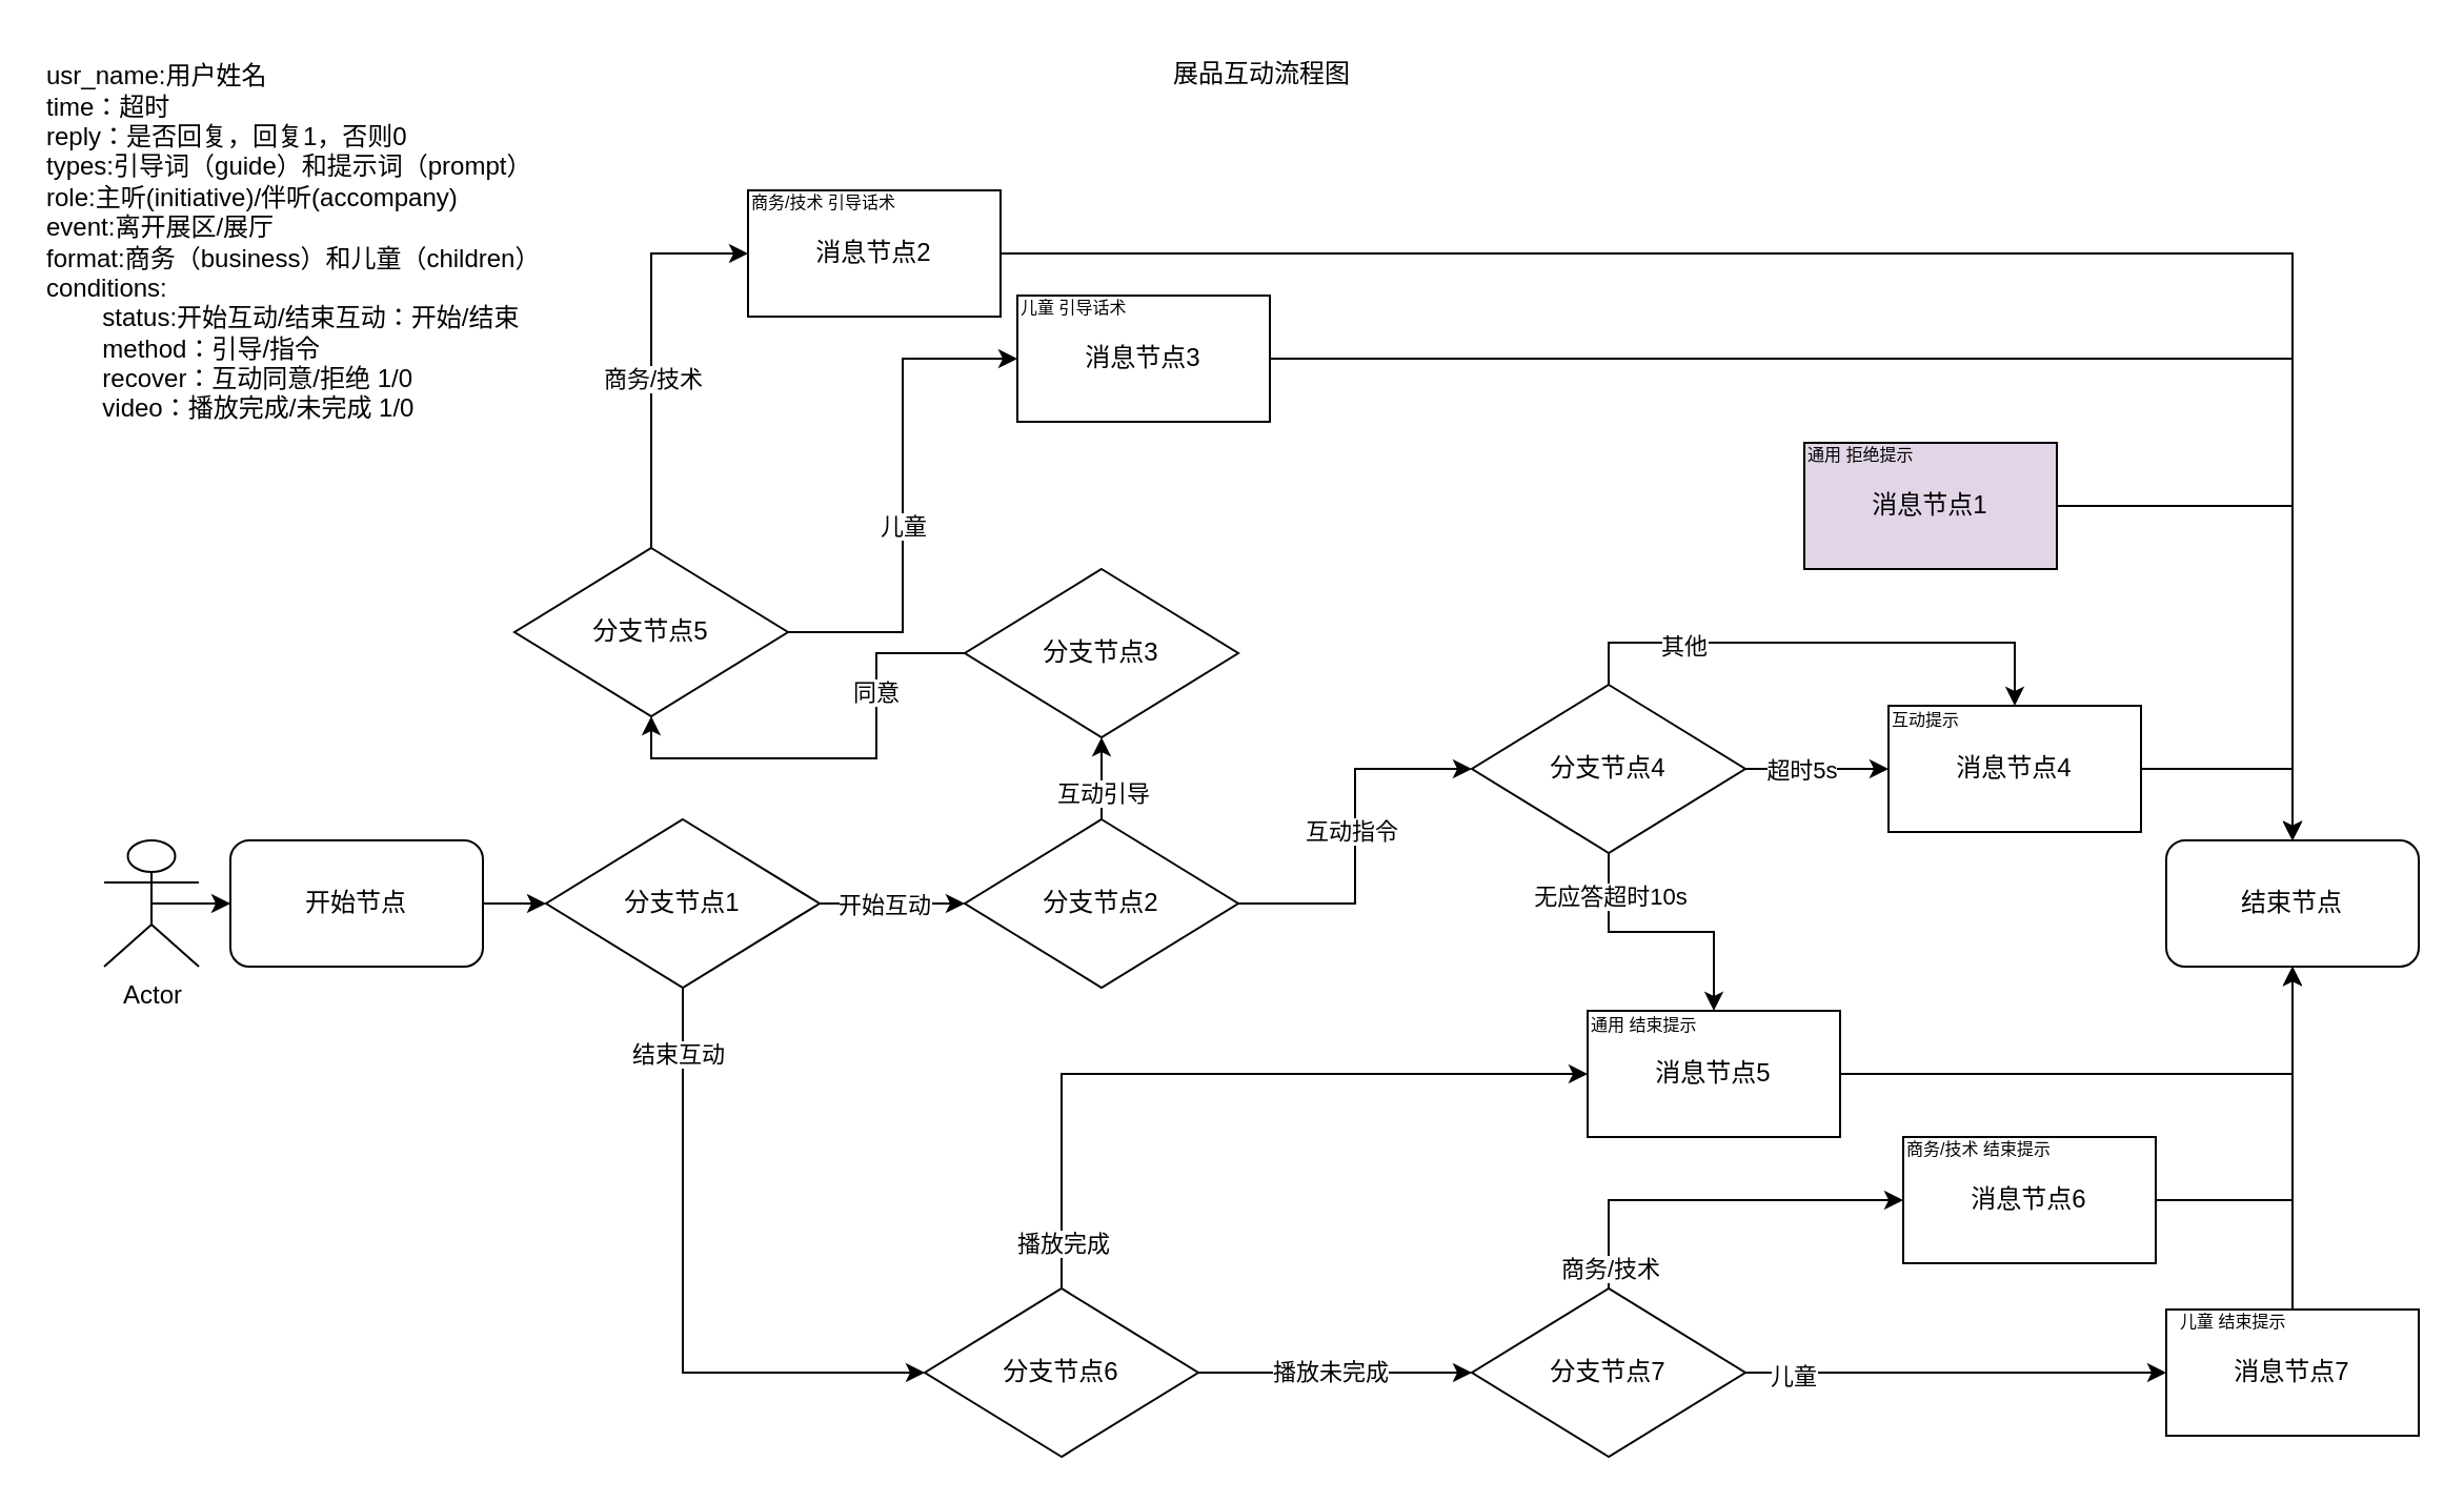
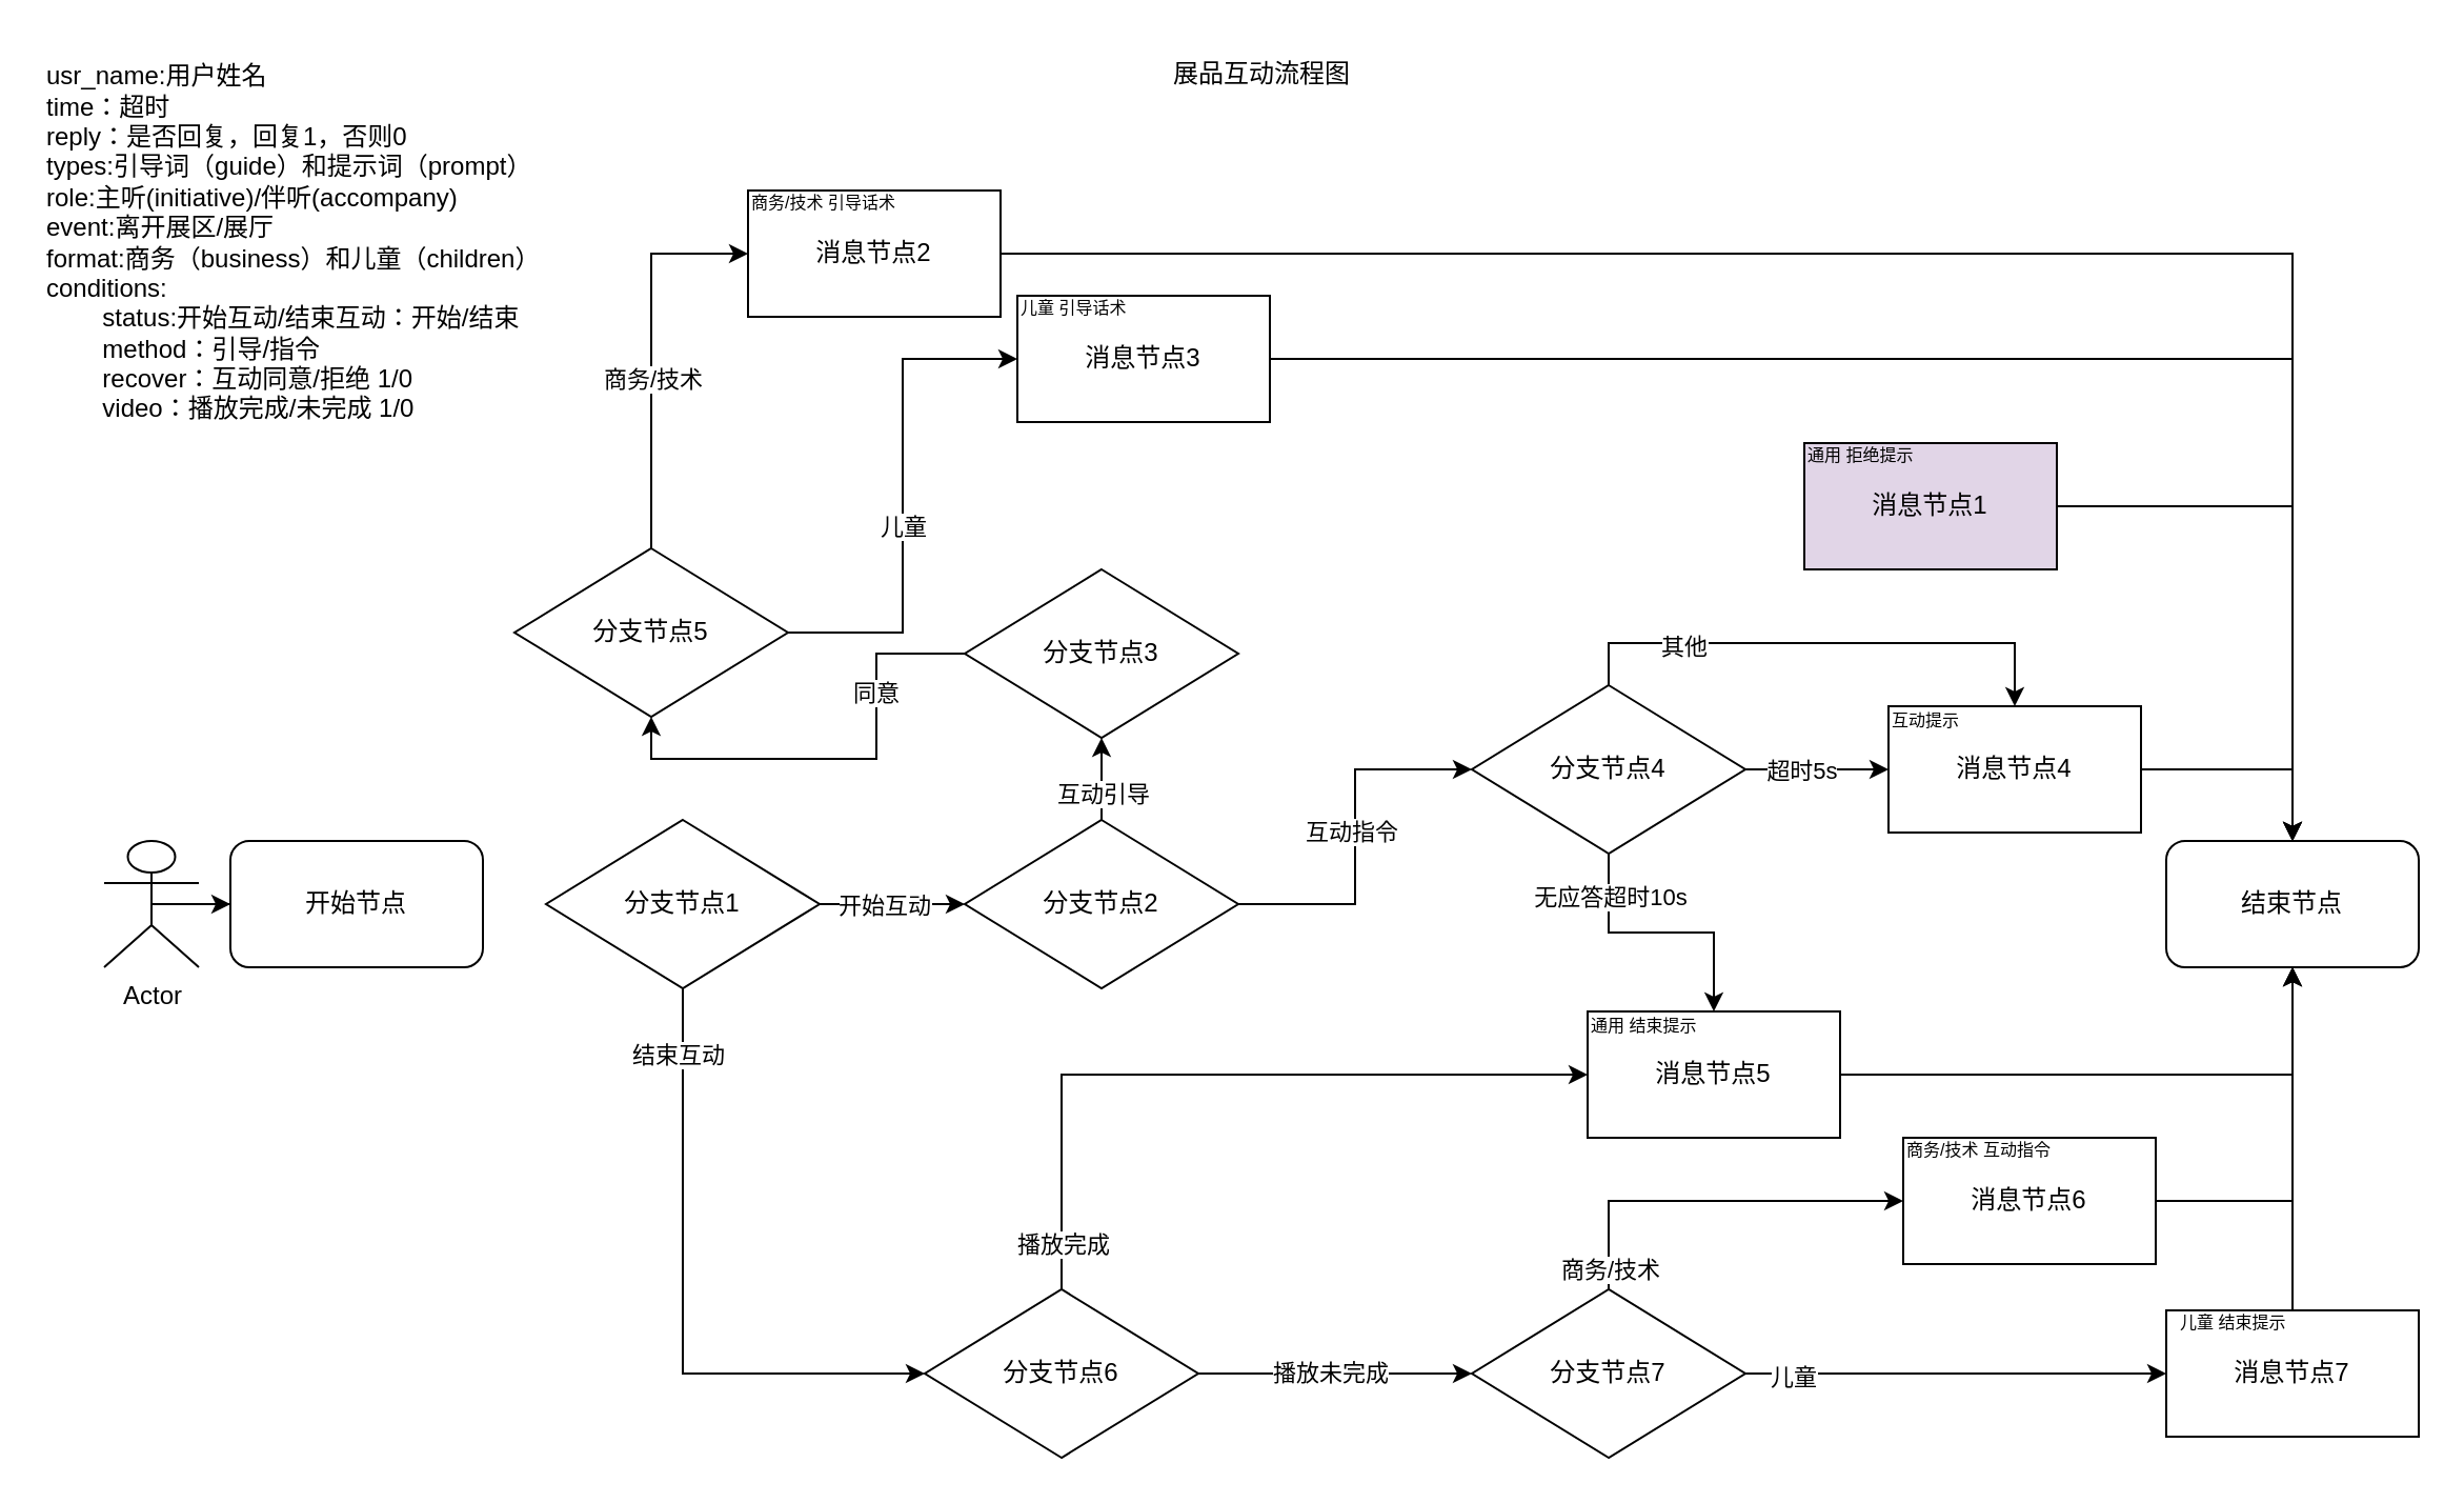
- <mxCell id="4" style="edgeStyle=orthogonalEdgeStyle;rounded=0;orthogonalLoop=1;jettySize=auto;html=1;exitX=1;exitY=0.5;exitDx=0;exitDy=0;entryX=0;entryY=0.5;entryDx=0;entryDy=0;" parent="1" source="5" target="16" edge="1"><mxGeometry relative="1" as="geometry"><mxPoint x="319" y="429" as="targetPoint" /></mxGeometry></mxCell>
- <mxCell id="49" value="&lt;span style=&quot;font-size: 8px;&quot;&gt;商务/技术 结束提示&lt;/span&gt;" style="text;html=1;align=left;verticalAlign=middle;whiteSpace=wrap;rounded=0;" parent="1" vertex="1"><mxGeometry x="904" y="540" width="80" height="10" as="geometry" /></mxCell>
+ <mxCell id="49" value="&lt;span style=&quot;font-size: 8px;&quot;&gt;商务/技术 互动指令&lt;/span&gt;" style="text;html=1;align=left;verticalAlign=middle;whiteSpace=wrap;rounded=0;" parent="1" vertex="1"><mxGeometry x="904" y="540" width="80" height="10" as="geometry" /></mxCell>
